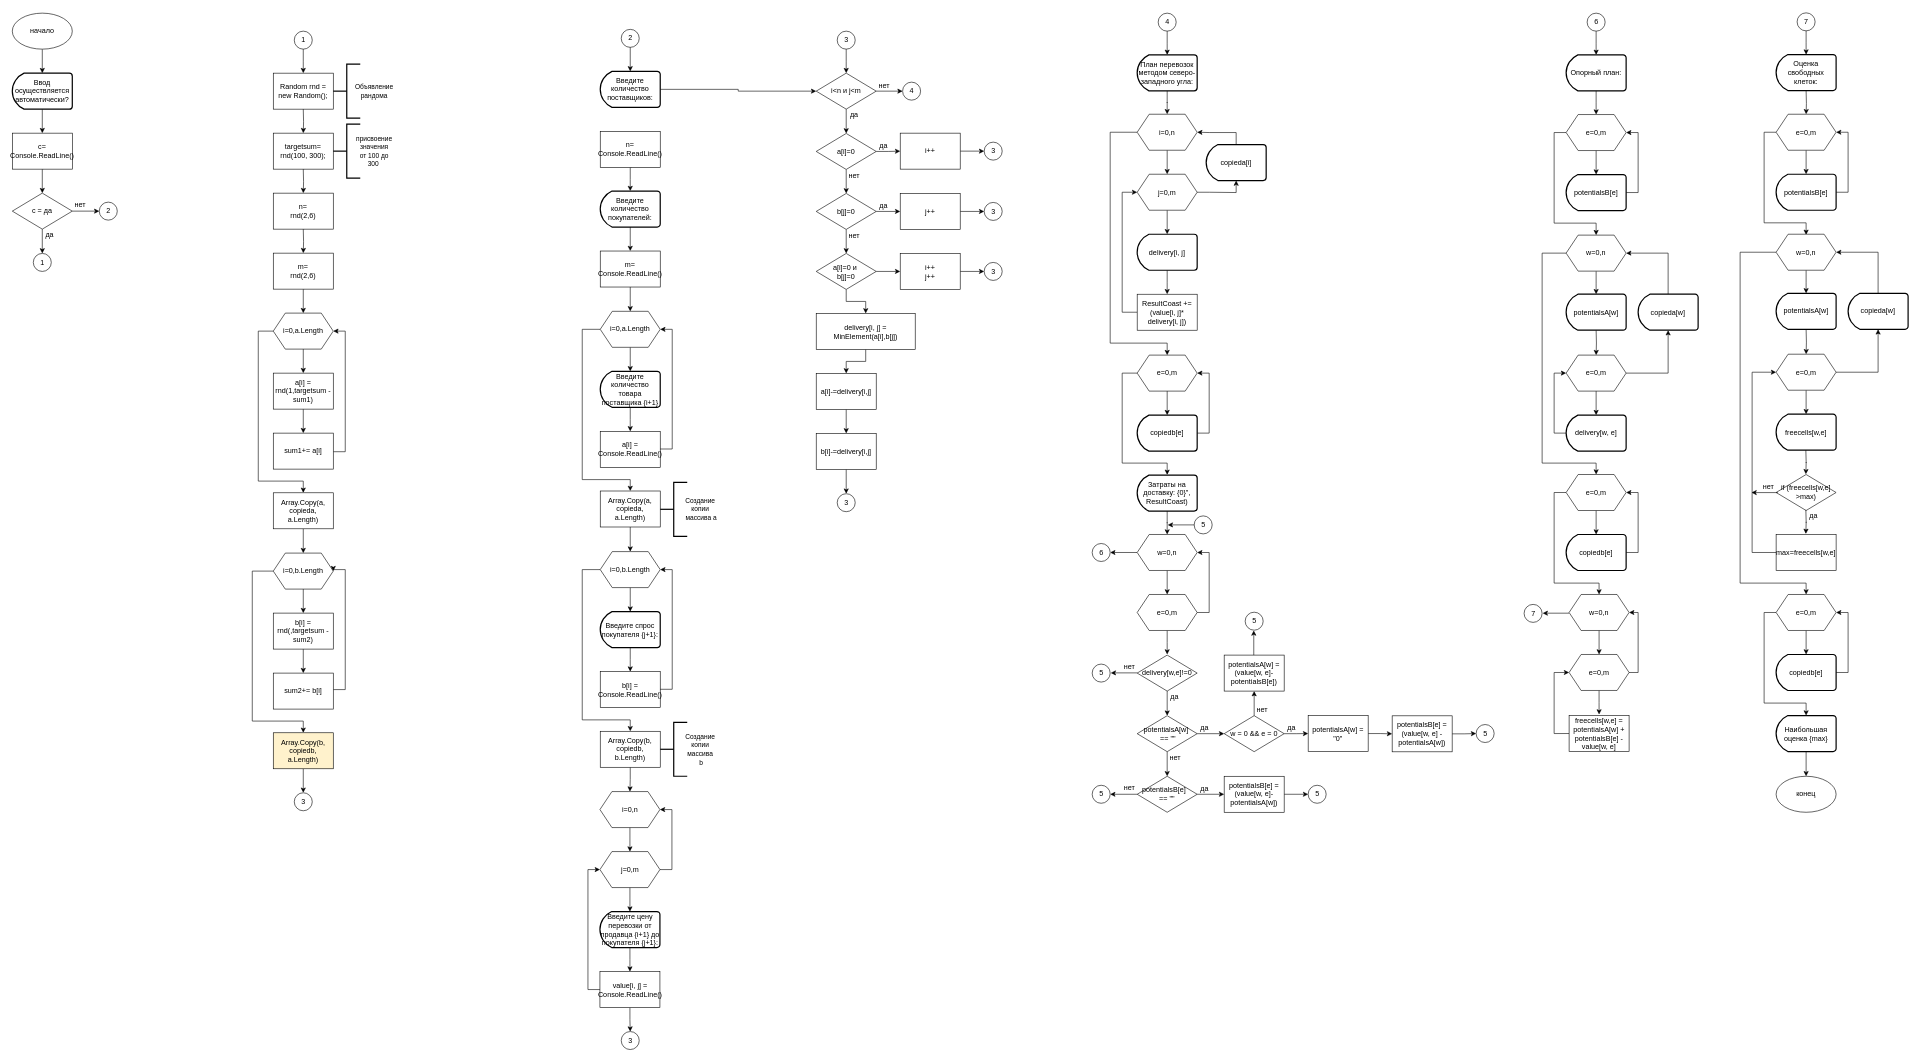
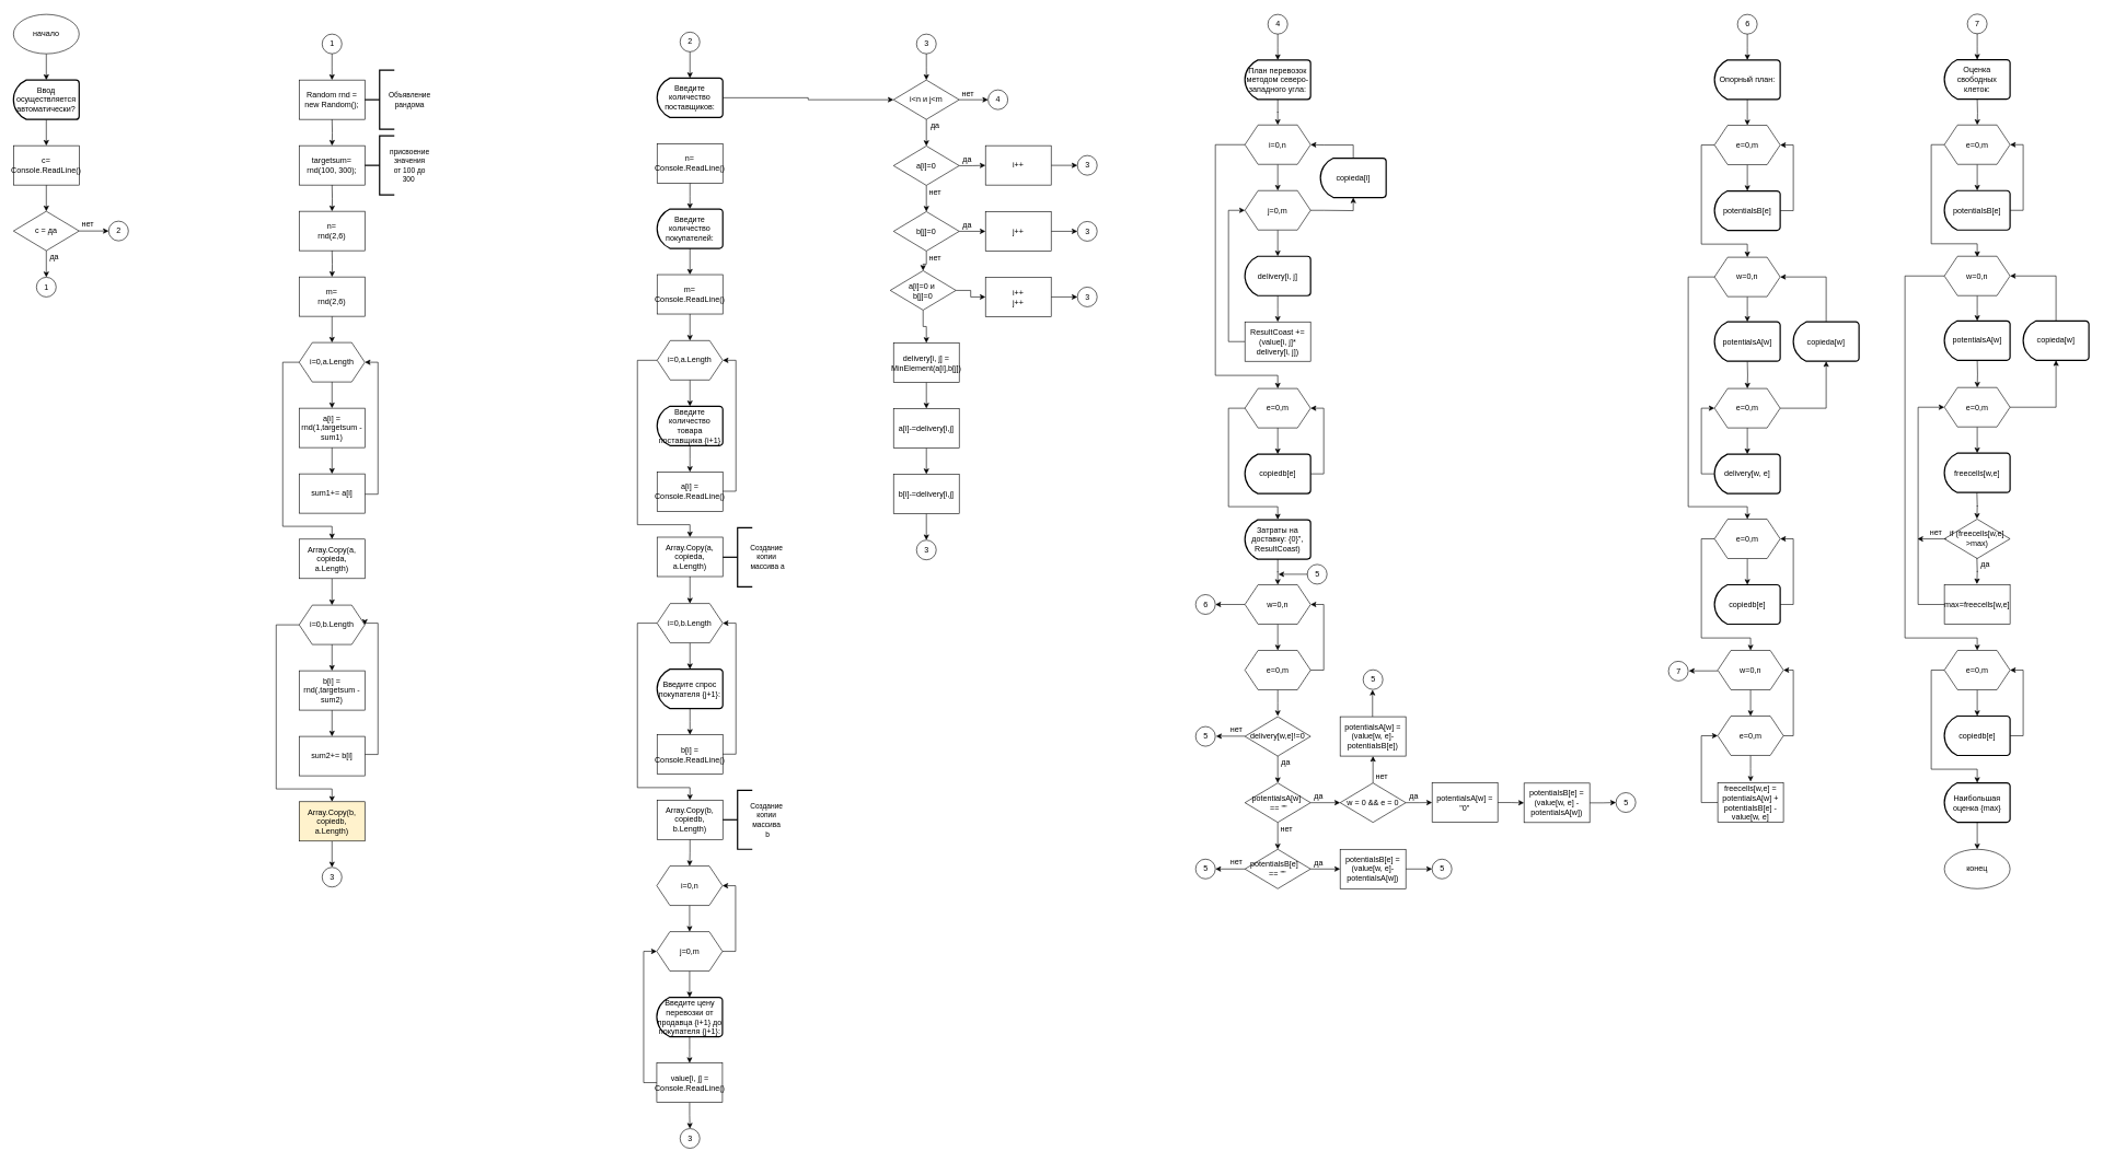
- <mxCell id="53" value="a[i]=0 и&amp;nbsp;&lt;div&gt;b[j]=0&lt;br&gt;&lt;/div&gt;" style="rhombus;whiteSpace=wrap;html=1;" parent="1" vertex="1"><mxGeometry x="1360" y="421.5" width="100" height="60" as="geometry" /></mxCell>
+ <mxCell id="53" value="a[i]=0 и&amp;nbsp;&lt;div&gt;b[j]=0&lt;br&gt;&lt;/div&gt;" style="rhombus;whiteSpace=wrap;html=1;" parent="1" vertex="1"><mxGeometry x="1355" y="411.5" width="100" height="60" as="geometry" /></mxCell>
- <mxCell id="71" value="delivery[i, j] = MinElement(a[i],b[j])" style="rounded=0;whiteSpace=wrap;html=1;" parent="1" vertex="1"><mxGeometry x="1360" y="521.5" width="165" height="60" as="geometry" /></mxCell>
+ <mxCell id="71" value="delivery[i, j] = MinElement(a[i],b[j])" style="rounded=0;whiteSpace=wrap;html=1;" parent="1" vertex="1"><mxGeometry x="1360" y="521.5" width="100" height="60" as="geometry" /></mxCell>
